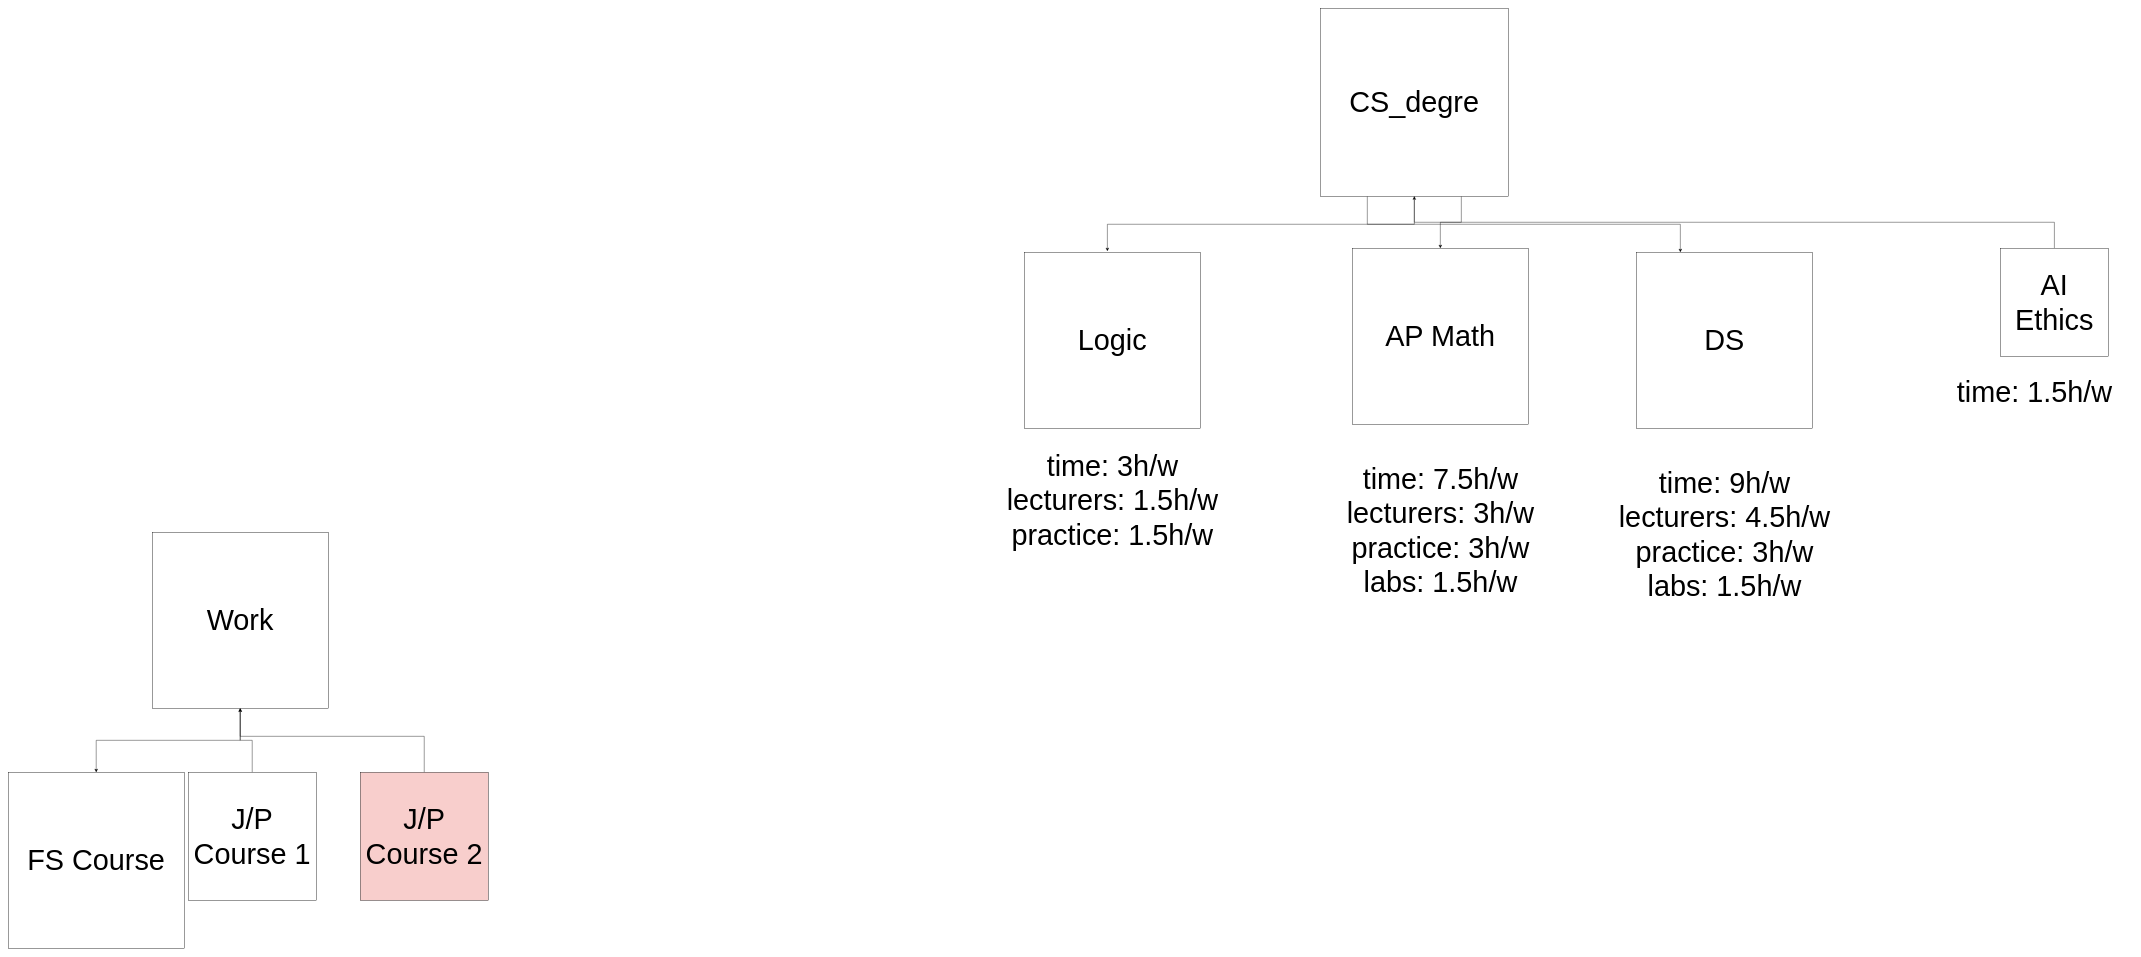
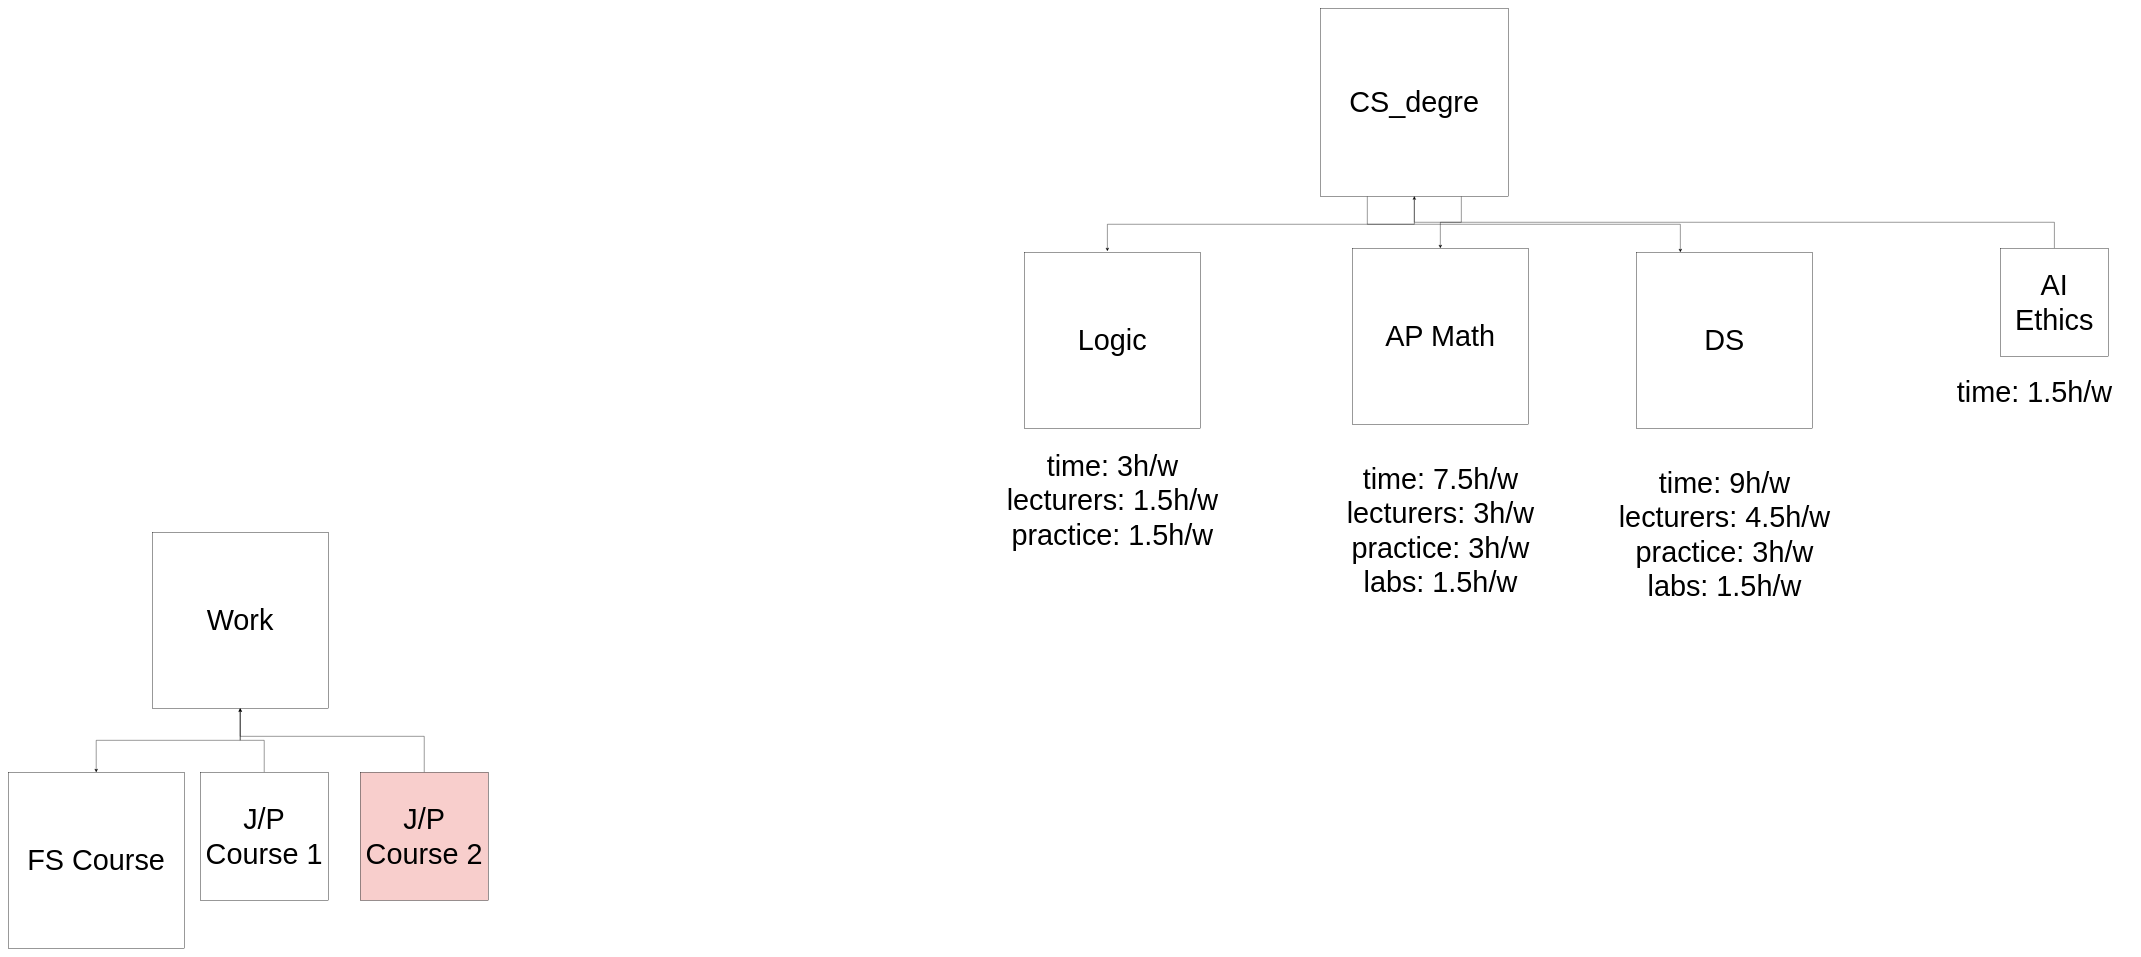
- <mxCell id="13" value="&lt;font style=&quot;font-size: 72px;&quot;&gt;J/P Course 1&lt;br&gt;&lt;/font&gt;" style="whiteSpace=wrap;html=1;aspect=fixed;fontSize=72;" vertex="1" parent="1"><mxGeometry x="470" y="1930" width="320" height="320" as="geometry" /></mxCell>
+ <mxCell id="13" value="&lt;font style=&quot;font-size: 72px;&quot;&gt;J/P Course 1&lt;br&gt;&lt;/font&gt;" style="whiteSpace=wrap;html=1;aspect=fixed;fontSize=72;" vertex="1" parent="1"><mxGeometry x="500" y="1930" width="320" height="320" as="geometry" /></mxCell>
